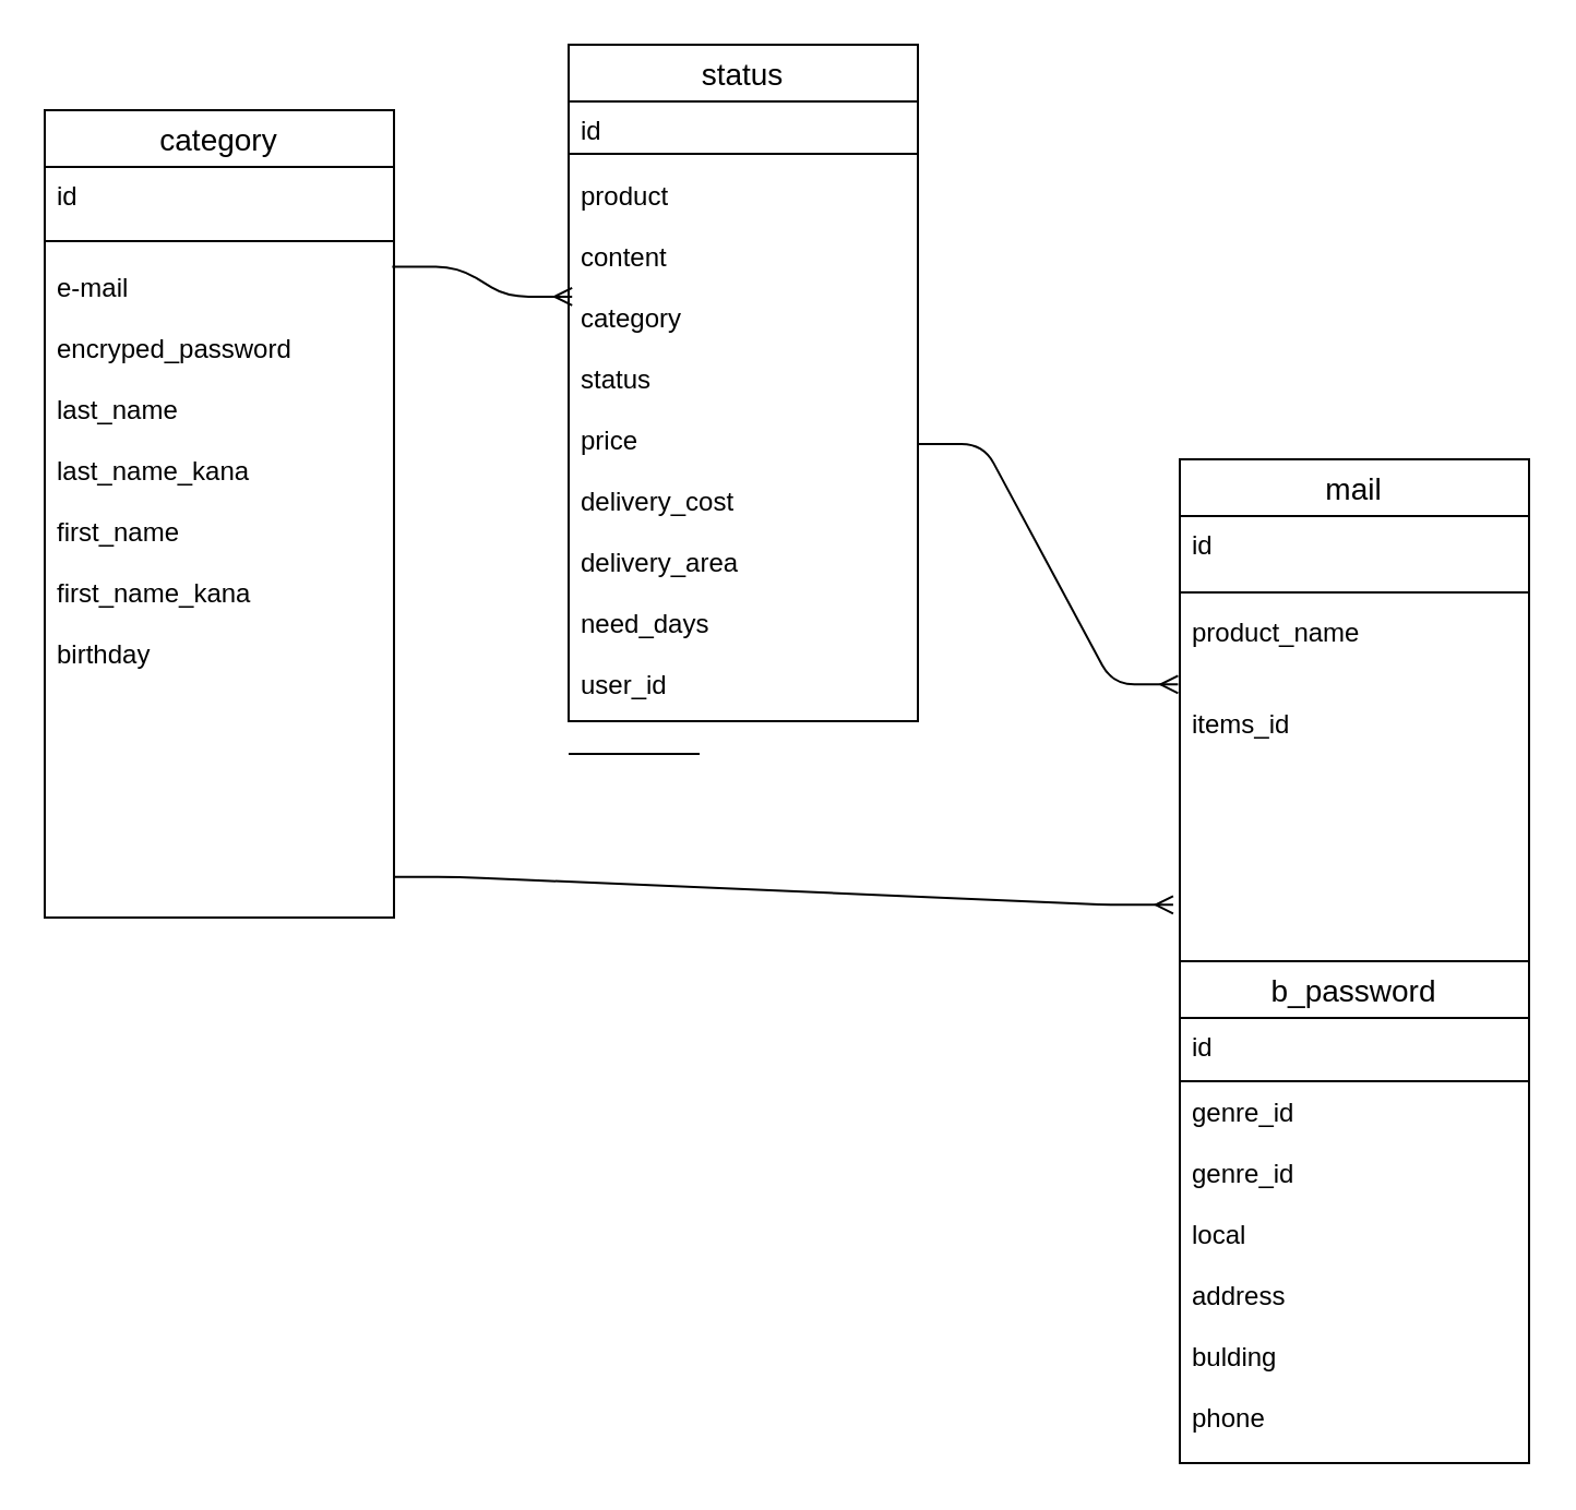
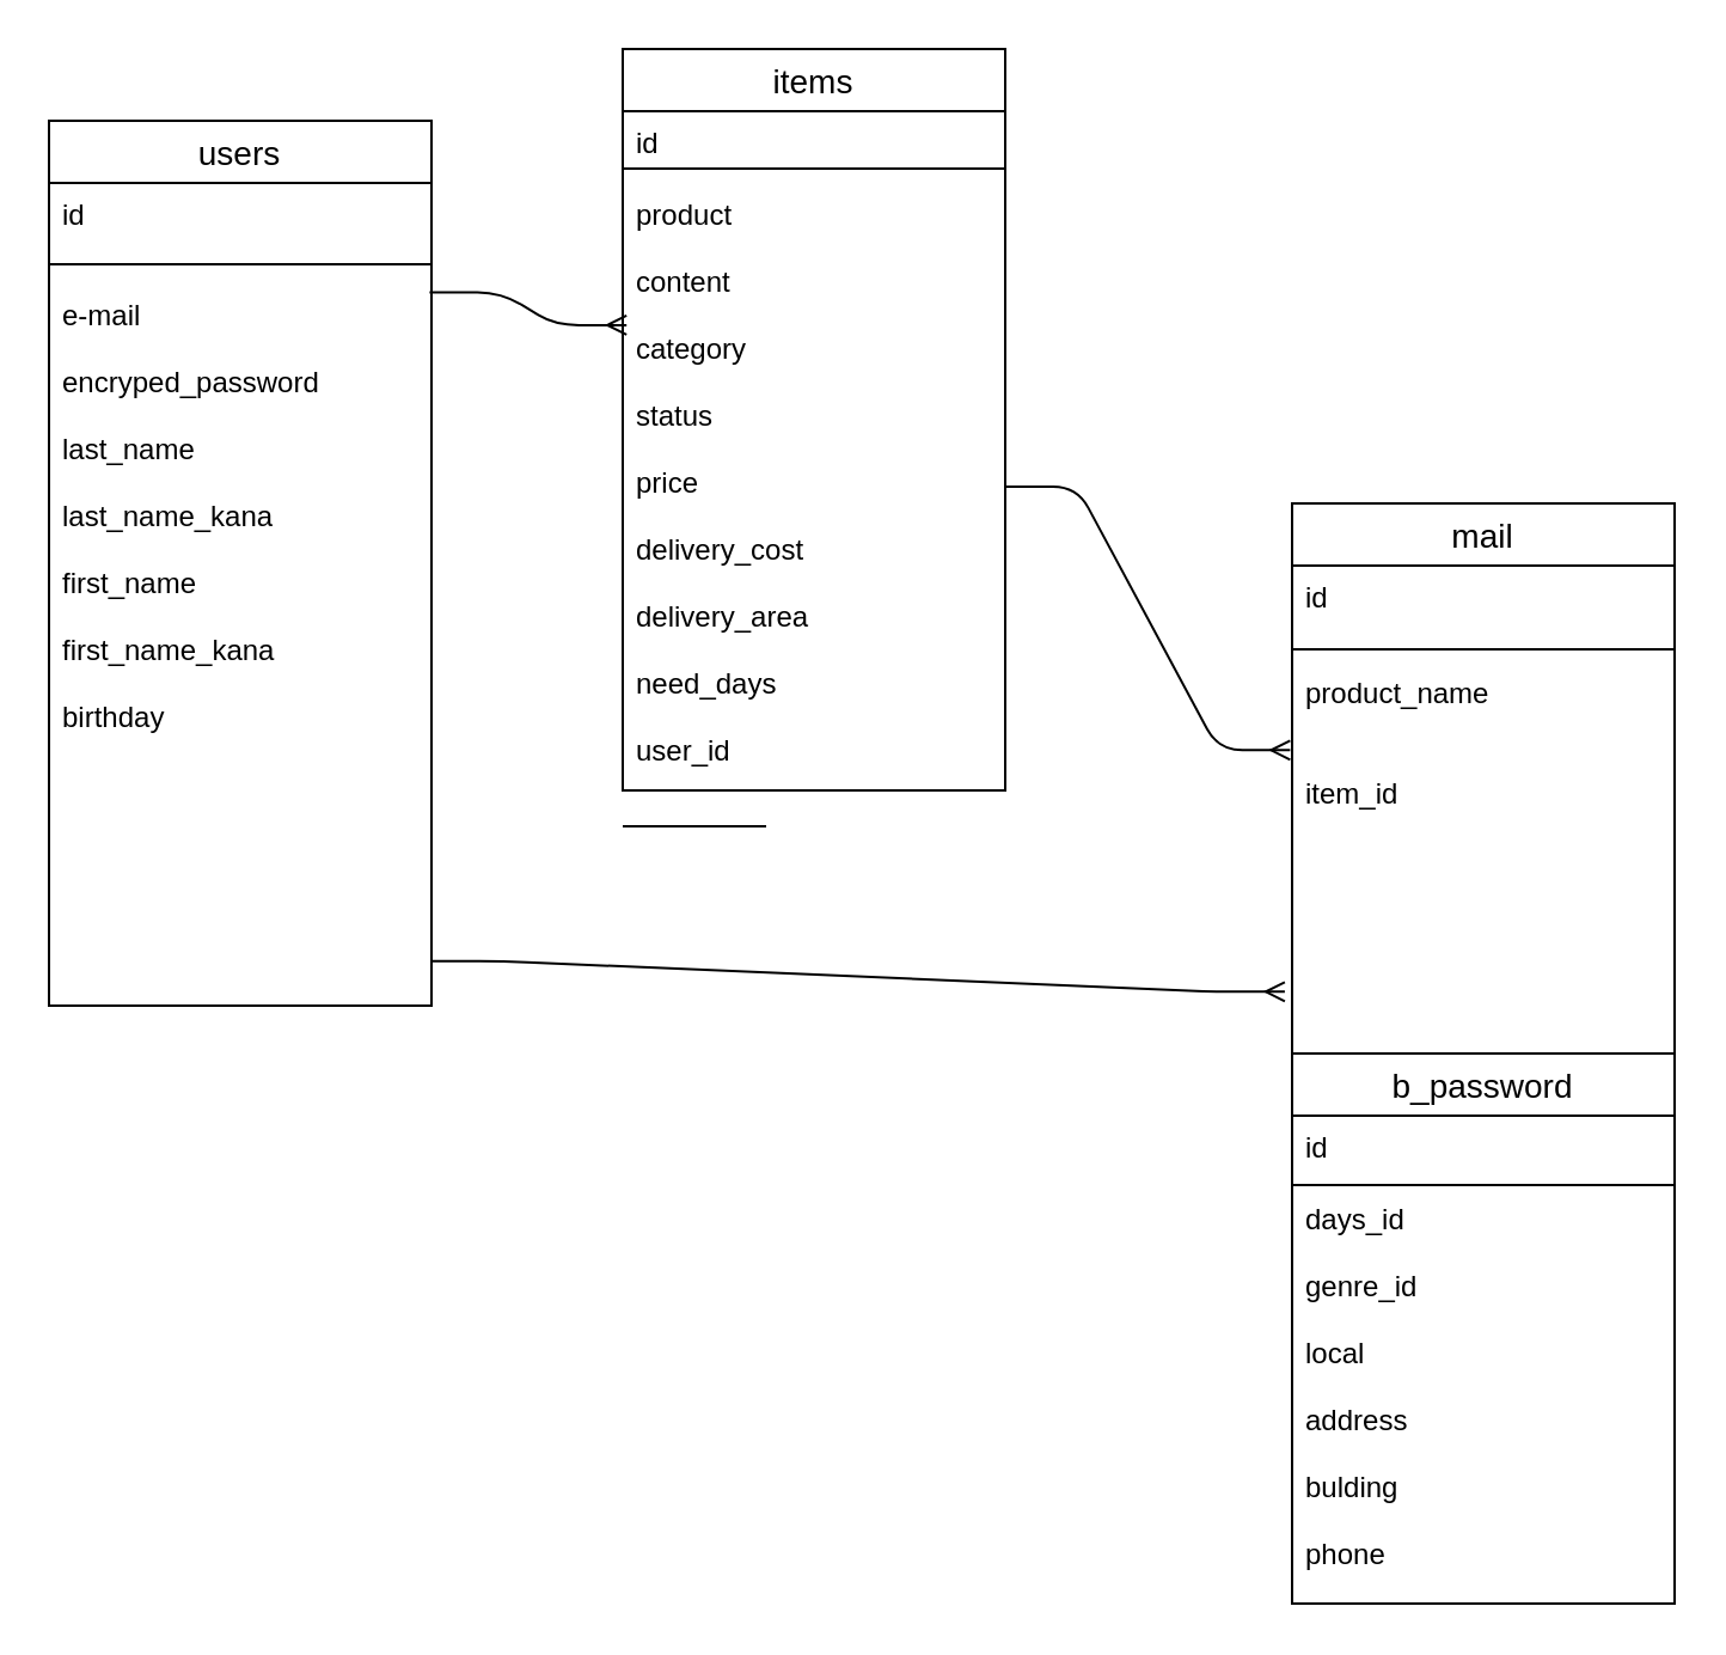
- <mxCell id="9" value="status" style="swimlane;fontStyle=0;childLayout=stackLayout;horizontal=1;startSize=26;horizontalStack=0;resizeParent=1;resizeParentMax=0;resizeLast=0;collapsible=1;marginBottom=0;align=center;fontSize=14;" vertex="1" parent="1"><mxGeometry x="260" y="20" width="160" height="310" as="geometry" /></mxCell>
+ <mxCell id="9" value="items" style="swimlane;fontStyle=0;childLayout=stackLayout;horizontal=1;startSize=26;horizontalStack=0;resizeParent=1;resizeParentMax=0;resizeLast=0;collapsible=1;marginBottom=0;align=center;fontSize=14;" vertex="1" parent="1"><mxGeometry x="260" y="20" width="160" height="310" as="geometry" /></mxCell>
- <mxCell id="2" value="category" style="swimlane;fontStyle=0;childLayout=stackLayout;horizontal=1;startSize=26;horizontalStack=0;resizeParent=1;resizeParentMax=0;resizeLast=0;collapsible=1;marginBottom=0;align=center;fontSize=14;" parent="1" vertex="1"><mxGeometry x="20" y="50" width="160" height="370" as="geometry" /></mxCell>
+ <mxCell id="2" value="users" style="swimlane;fontStyle=0;childLayout=stackLayout;horizontal=1;startSize=26;horizontalStack=0;resizeParent=1;resizeParentMax=0;resizeLast=0;collapsible=1;marginBottom=0;align=center;fontSize=14;" parent="1" vertex="1"><mxGeometry x="20" y="50" width="160" height="370" as="geometry" /></mxCell>
- <mxCell id="8" value="product_name&#10;&#10;&#10;items_id" style="text;strokeColor=none;fillColor=none;spacingLeft=4;spacingRight=4;overflow=hidden;rotatable=0;points=[[0,0.5],[1,0.5]];portConstraint=eastwest;fontSize=12;" vertex="1" parent="5"><mxGeometry y="66" width="160" height="184" as="geometry" /></mxCell>
+ <mxCell id="8" value="product_name&#10;&#10;&#10;item_id" style="text;strokeColor=none;fillColor=none;spacingLeft=4;spacingRight=4;overflow=hidden;rotatable=0;points=[[0,0.5],[1,0.5]];portConstraint=eastwest;fontSize=12;" vertex="1" parent="5"><mxGeometry y="66" width="160" height="184" as="geometry" /></mxCell>
- <mxCell id="16" value="genre_id&#10;&#10;genre_id&#10;&#10;local&#10;&#10;address&#10;&#10;bulding&#10;&#10;phone" style="text;strokeColor=none;fillColor=none;spacingLeft=4;spacingRight=4;overflow=hidden;rotatable=0;points=[[0,0.5],[1,0.5]];portConstraint=eastwest;fontSize=12;" vertex="1" parent="13"><mxGeometry y="56" width="160" height="174" as="geometry" /></mxCell>
+ <mxCell id="16" value="days_id&#10;&#10;genre_id&#10;&#10;local&#10;&#10;address&#10;&#10;bulding&#10;&#10;phone" style="text;strokeColor=none;fillColor=none;spacingLeft=4;spacingRight=4;overflow=hidden;rotatable=0;points=[[0,0.5],[1,0.5]];portConstraint=eastwest;fontSize=12;" vertex="1" parent="13"><mxGeometry y="56" width="160" height="174" as="geometry" /></mxCell>
